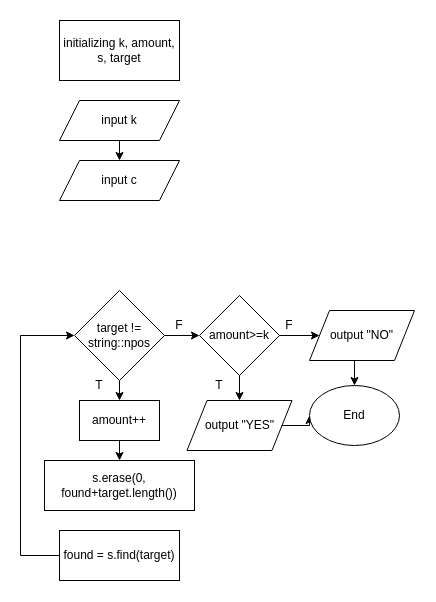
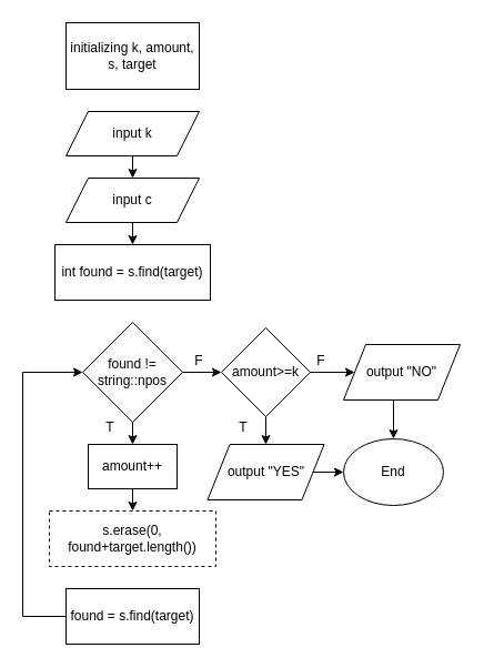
+ <mxCell id="5" style="edgeStyle=orthogonalEdgeStyle;rounded=0;orthogonalLoop=1;jettySize=auto;html=1;exitX=0.5;exitY=1;exitDx=0;exitDy=0;entryX=0.5;entryY=0;entryDx=0;entryDy=0;" edge="1" parent="1" source="6" target="7"><mxGeometry relative="1" as="geometry" /></mxCell>
+ <mxCell id="7" value="int found = s.find(target)" style="rounded=0;whiteSpace=wrap;html=1;" vertex="1" parent="1"><mxGeometry x="49" y="220" width="140" height="50" as="geometry" /></mxCell>
- <mxCell id="10" value="target != string::npos" style="rhombus;whiteSpace=wrap;html=1;" vertex="1" parent="1"><mxGeometry x="74" y="290" width="90" height="90" as="geometry" /></mxCell>
+ <mxCell id="10" value="found != string::npos" style="rhombus;whiteSpace=wrap;html=1;" vertex="1" parent="1"><mxGeometry x="74" y="290" width="90" height="90" as="geometry" /></mxCell>
- <mxCell id="27" value="End" style="ellipse;whiteSpace=wrap;html=1;" vertex="1" parent="1"><mxGeometry x="309" y="385" width="90" height="60" as="geometry" /></mxCell>
+ <mxCell id="27" value="End" style="ellipse;whiteSpace=wrap;html=1;" vertex="1" parent="1"><mxGeometry x="309" y="395" width="90" height="60" as="geometry" /></mxCell>
- <mxCell id="13" value="s.erase(0, found+target.length())" style="rounded=0;whiteSpace=wrap;html=1;" vertex="1" parent="1"><mxGeometry x="44" y="460" width="150" height="50" as="geometry" /></mxCell>
+ <mxCell id="13" value="s.erase(0, found+target.length())" style="rounded=0;whiteSpace=wrap;html=1;dashed=1;" vertex="1" parent="1"><mxGeometry x="44" y="460" width="150" height="50" as="geometry" /></mxCell>
